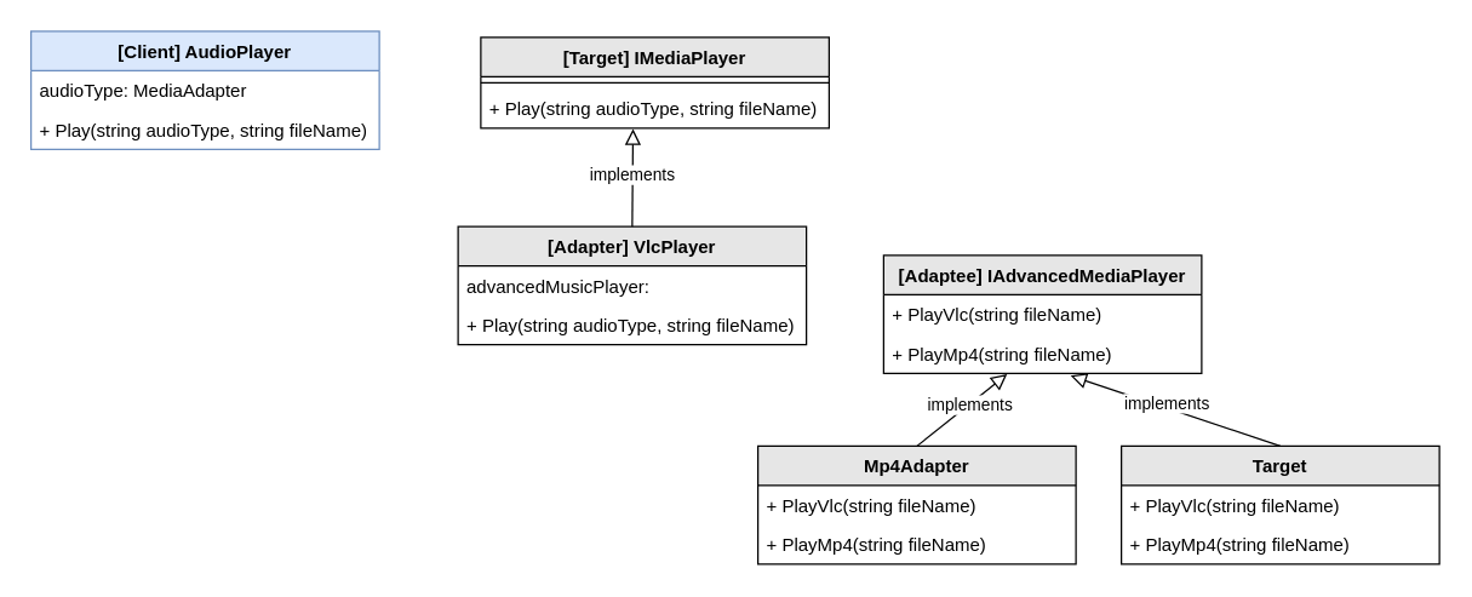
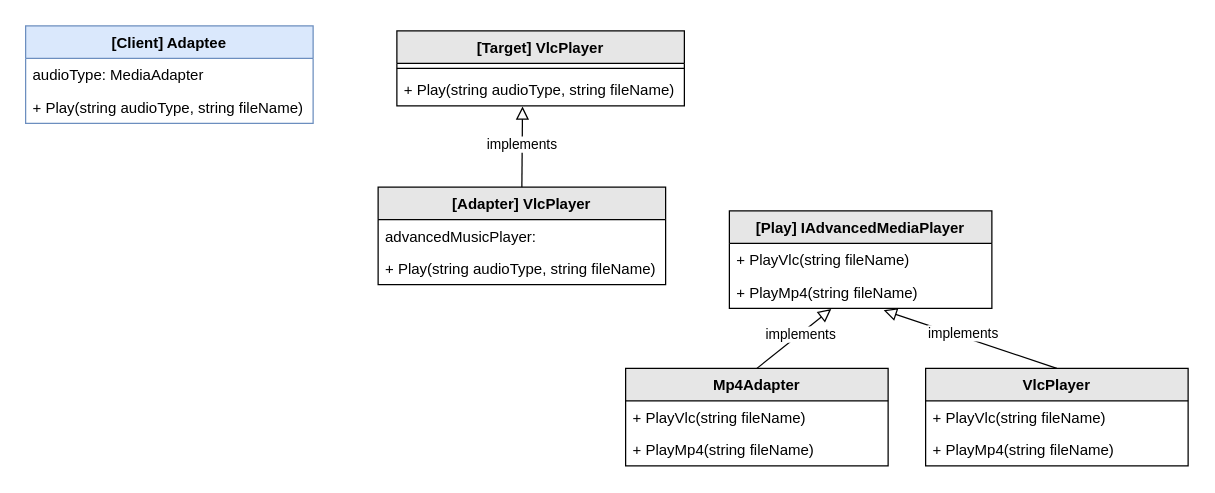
- <mxCell id="5" value="[Client] AudioPlayer" style="swimlane;fontStyle=1;align=center;verticalAlign=top;childLayout=stackLayout;horizontal=1;startSize=26;horizontalStack=0;resizeParent=1;resizeParentMax=0;resizeLast=0;collapsible=1;marginBottom=0;whiteSpace=wrap;html=1;fillColor=#dae8fc;strokeColor=#6c8ebf;" vertex="1" parent="1"><mxGeometry x="20" y="20" width="230" height="78" as="geometry" /></mxCell>
+ <mxCell id="5" value="[Client] Adaptee" style="swimlane;fontStyle=1;align=center;verticalAlign=top;childLayout=stackLayout;horizontal=1;startSize=26;horizontalStack=0;resizeParent=1;resizeParentMax=0;resizeLast=0;collapsible=1;marginBottom=0;whiteSpace=wrap;html=1;fillColor=#dae8fc;strokeColor=#6c8ebf;" vertex="1" parent="1"><mxGeometry x="20" y="20" width="230" height="78" as="geometry" /></mxCell>
- <mxCell id="2" value="[Target] IMediaPlayer" style="swimlane;fontStyle=1;align=center;verticalAlign=top;childLayout=stackLayout;horizontal=1;startSize=26;horizontalStack=0;resizeParent=1;resizeParentMax=0;resizeLast=0;collapsible=1;marginBottom=0;whiteSpace=wrap;html=1;fillColor=#E6E6E6;" vertex="1" parent="1"><mxGeometry x="317" y="24" width="230" height="60" as="geometry" /></mxCell>
+ <mxCell id="2" value="[Target] VlcPlayer" style="swimlane;fontStyle=1;align=center;verticalAlign=top;childLayout=stackLayout;horizontal=1;startSize=26;horizontalStack=0;resizeParent=1;resizeParentMax=0;resizeLast=0;collapsible=1;marginBottom=0;whiteSpace=wrap;html=1;fillColor=#E6E6E6;" vertex="1" parent="1"><mxGeometry x="317" y="24" width="230" height="60" as="geometry" /></mxCell>
- <mxCell id="8" value="[Adaptee] IAdvancedMediaPlayer" style="swimlane;fontStyle=1;align=center;verticalAlign=top;childLayout=stackLayout;horizontal=1;startSize=26;horizontalStack=0;resizeParent=1;resizeParentMax=0;resizeLast=0;collapsible=1;marginBottom=0;whiteSpace=wrap;html=1;fillColor=#E6E6E6;" vertex="1" parent="1"><mxGeometry x="583" y="168" width="210" height="78" as="geometry" /></mxCell>
+ <mxCell id="8" value="[Play] IAdvancedMediaPlayer" style="swimlane;fontStyle=1;align=center;verticalAlign=top;childLayout=stackLayout;horizontal=1;startSize=26;horizontalStack=0;resizeParent=1;resizeParentMax=0;resizeLast=0;collapsible=1;marginBottom=0;whiteSpace=wrap;html=1;fillColor=#E6E6E6;" vertex="1" parent="1"><mxGeometry x="583" y="168" width="210" height="78" as="geometry" /></mxCell>
- <mxCell id="18" value="Target" style="swimlane;fontStyle=1;align=center;verticalAlign=top;childLayout=stackLayout;horizontal=1;startSize=26;horizontalStack=0;resizeParent=1;resizeParentMax=0;resizeLast=0;collapsible=1;marginBottom=0;whiteSpace=wrap;html=1;fillColor=#E6E6E6;" vertex="1" parent="1"><mxGeometry x="740" y="294" width="210" height="78" as="geometry" /></mxCell>
+ <mxCell id="18" value="VlcPlayer" style="swimlane;fontStyle=1;align=center;verticalAlign=top;childLayout=stackLayout;horizontal=1;startSize=26;horizontalStack=0;resizeParent=1;resizeParentMax=0;resizeLast=0;collapsible=1;marginBottom=0;whiteSpace=wrap;html=1;fillColor=#E6E6E6;" vertex="1" parent="1"><mxGeometry x="740" y="294" width="210" height="78" as="geometry" /></mxCell>
